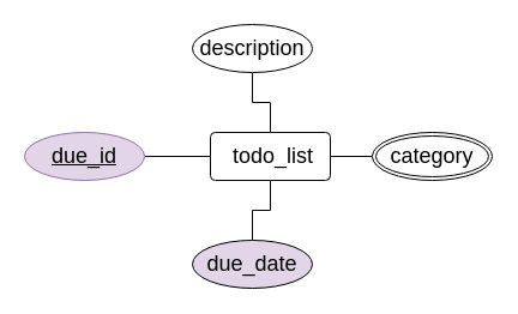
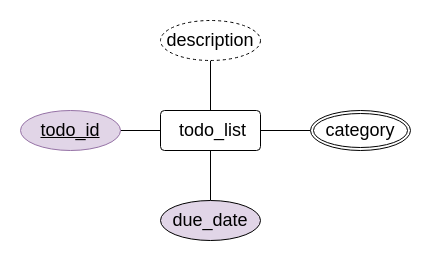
- <mxCell id="4" value="description" style="ellipse;whiteSpace=wrap;html=1;align=center;fontSize=18;" vertex="1" parent="1"><mxGeometry x="160" y="20" width="100" height="40" as="geometry" /></mxCell>
+ <mxCell id="4" value="description" style="ellipse;whiteSpace=wrap;html=1;align=center;fontSize=18;dashed=1;" vertex="1" parent="1"><mxGeometry x="160" y="20" width="100" height="40" as="geometry" /></mxCell>
- <mxCell id="8" value="&lt;u&gt;due_id&lt;/u&gt;" style="ellipse;whiteSpace=wrap;html=1;align=center;fontSize=18;fillColor=#e1d5e7;strokeColor=#9673a6;" vertex="1" parent="1"><mxGeometry x="20" y="110" width="100" height="40" as="geometry" /></mxCell>
+ <mxCell id="8" value="&lt;u&gt;todo_id&lt;/u&gt;" style="ellipse;whiteSpace=wrap;html=1;align=center;fontSize=18;fillColor=#e1d5e7;strokeColor=#9673a6;" vertex="1" parent="1"><mxGeometry x="20" y="110" width="100" height="40" as="geometry" /></mxCell>
- <mxCell id="2" value="&lt;font style=&quot;font-size: 18px;&quot;&gt;&amp;nbsp;todo_list&lt;/font&gt;" style="rounded=1;arcSize=10;whiteSpace=wrap;html=1;align=center;" vertex="1" parent="1"><mxGeometry x="175" y="110" width="100" height="40" as="geometry" /></mxCell>
+ <mxCell id="2" value="&lt;font style=&quot;font-size: 18px;&quot;&gt;&amp;nbsp;todo_list&lt;/font&gt;" style="rounded=1;arcSize=10;whiteSpace=wrap;html=1;align=center;" vertex="1" parent="1"><mxGeometry x="160" y="110" width="100" height="40" as="geometry" /></mxCell>
